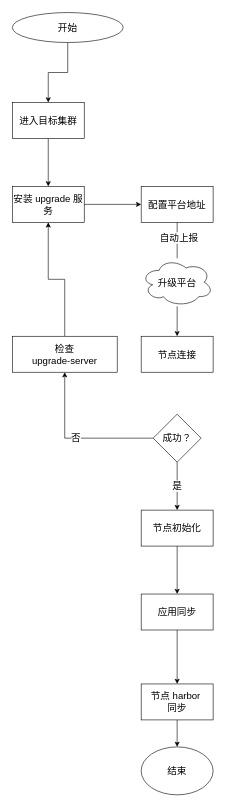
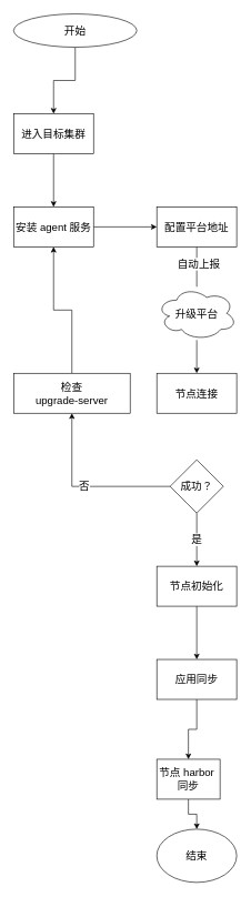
- <mxCell id="18" value="安装 upgrade 服务" style="whiteSpace=wrap;html=1;fontSize=16;" vertex="1" parent="1"><mxGeometry x="20" y="310" width="120" height="60" as="geometry" /></mxCell>
+ <mxCell id="18" value="安装 agent 服务" style="whiteSpace=wrap;html=1;fontSize=16;" vertex="1" parent="1"><mxGeometry x="20" y="310" width="120" height="60" as="geometry" /></mxCell>
- <mxCell id="25" value="节点 harbor&amp;nbsp;&lt;br&gt;同步" style="rounded=0;whiteSpace=wrap;html=1;fontSize=16;" vertex="1" parent="1"><mxGeometry x="235" y="1140" width="120" height="60" as="geometry" /></mxCell>
+ <mxCell id="25" value="节点 harbor&amp;nbsp;&lt;br&gt;同步" style="rounded=0;whiteSpace=wrap;html=1;fontSize=16;" vertex="1" parent="1"><mxGeometry x="235" y="1140" width="95" height="60" as="geometry" /></mxCell>
